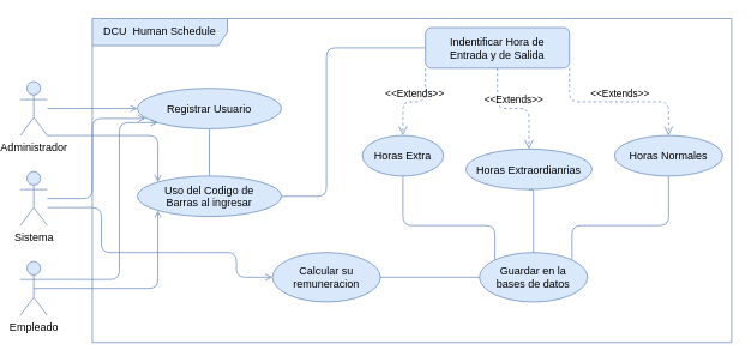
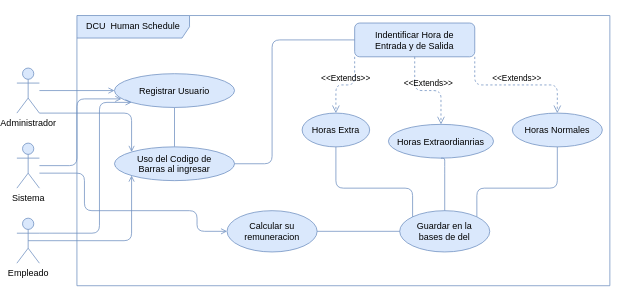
- <mxCell id="16" value="Guardar en la &#10;bases de datos" style="ellipse;fillColor=#dae8fc;strokeColor=#6c8ebf;" vertex="1" parent="1"><mxGeometry x="530" y="280" width="120" height="55" as="geometry" /></mxCell>
+ <mxCell id="16" value="Guardar en la &#10;bases de del" style="ellipse;fillColor=#dae8fc;strokeColor=#6c8ebf;" vertex="1" parent="1"><mxGeometry x="530" y="280" width="120" height="55" as="geometry" /></mxCell>
